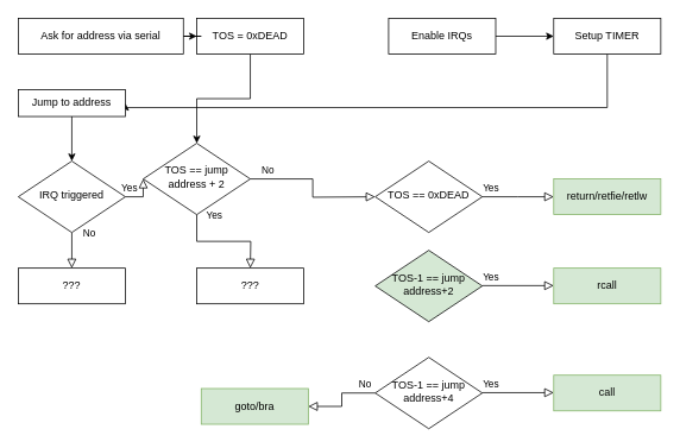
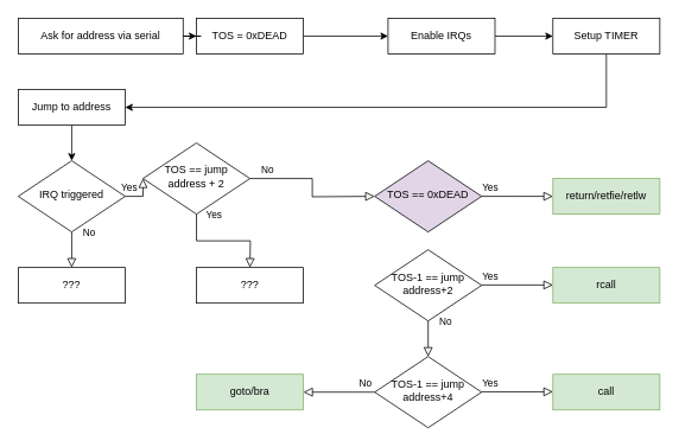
- <mxCell id="2" value="" style="edgeStyle=orthogonalEdgeStyle;rounded=0;orthogonalLoop=1;jettySize=auto;" parent="1" source="3" target="10" edge="1"><mxGeometry relative="1" as="geometry" /></mxCell>
+ <mxCell id="2" value="" style="edgeStyle=orthogonalEdgeStyle;rounded=0;orthogonalLoop=1;jettySize=auto;" parent="1" source="3" target="12" edge="1"><mxGeometry relative="1" as="geometry" /></mxCell>
- <mxCell id="16" value="Jump to address" style="rounded=0;fontSize=12;glass=0;strokeWidth=1;shadow=0;whiteSpace=wrap;" parent="1" vertex="1"><mxGeometry x="20" y="100" width="120" height="30" as="geometry" /></mxCell>
+ <mxCell id="16" value="Jump to address" style="rounded=0;fontSize=12;glass=0;strokeWidth=1;shadow=0;whiteSpace=wrap;" parent="1" vertex="1"><mxGeometry x="20" y="100" width="120" height="40" as="geometry" /></mxCell>
- <mxCell id="19" value="TOS == 0xDEAD" style="rhombus;shadow=0;fontFamily=Helvetica;fontSize=12;align=center;strokeWidth=1;spacing=6;spacingTop=-4;rounded=0;whiteSpace=wrap;" parent="1" vertex="1"><mxGeometry x="420" y="180" width="120" height="80" as="geometry" /></mxCell>
+ <mxCell id="19" value="TOS == 0xDEAD" style="rhombus;shadow=0;fontFamily=Helvetica;fontSize=12;align=center;strokeWidth=1;spacing=6;spacingTop=-4;rounded=0;whiteSpace=wrap;fillColor=#e1d5e7;" parent="1" vertex="1"><mxGeometry x="420" y="180" width="120" height="80" as="geometry" /></mxCell>
- <mxCell id="21" value="TOS-1 == jump address+2" style="rhombus;shadow=0;fontFamily=Helvetica;fontSize=12;align=center;strokeWidth=1;spacing=6;spacingTop=-4;rounded=0;whiteSpace=wrap;fillColor=#d5e8d4;" parent="1" vertex="1"><mxGeometry x="420" y="280" width="120" height="80" as="geometry" /></mxCell>
+ <mxCell id="21" value="TOS-1 == jump address+2" style="rhombus;shadow=0;fontFamily=Helvetica;fontSize=12;align=center;strokeWidth=1;spacing=6;spacingTop=-4;rounded=0;whiteSpace=wrap;" parent="1" vertex="1"><mxGeometry x="420" y="280" width="120" height="80" as="geometry" /></mxCell>
+ <mxCell id="30" value="No" style="edgeStyle=orthogonalEdgeStyle;rounded=0;jettySize=auto;orthogonalLoop=1;fontSize=11;endArrow=block;endFill=0;endSize=8;strokeWidth=1;shadow=0;labelBackgroundColor=none;exitX=0.5;exitY=1;exitDx=0;exitDy=0;entryX=0.5;entryY=0;entryDx=0;entryDy=0;" parent="1" source="21" target="23" edge="1"><mxGeometry x="-0.999" y="20" relative="1" as="geometry"><mxPoint as="offset" /><mxPoint x="490" y="270" as="sourcePoint" /><mxPoint x="490" y="290" as="targetPoint" /></mxGeometry></mxCell>
- <mxCell id="25" value="goto/bra" style="rounded=0;fontSize=12;glass=0;strokeWidth=1;shadow=0;fillColor=#d5e8d4;strokeColor=#82b366;whiteSpace=wrap;" parent="1" vertex="1"><mxGeometry x="225" y="435" width="120" height="40" as="geometry" /></mxCell>
+ <mxCell id="25" value="goto/bra" style="rounded=0;fontSize=12;glass=0;strokeWidth=1;shadow=0;fillColor=#d5e8d4;strokeColor=#82b366;whiteSpace=wrap;" parent="1" vertex="1"><mxGeometry x="220" y="420" width="120" height="40" as="geometry" /></mxCell>
